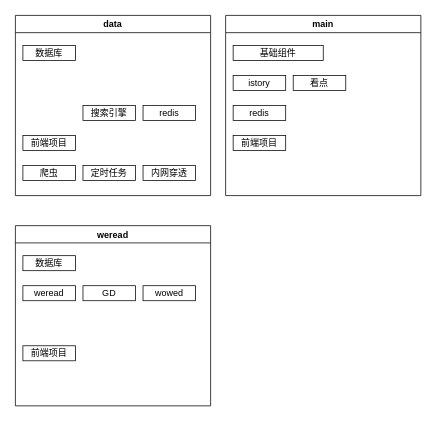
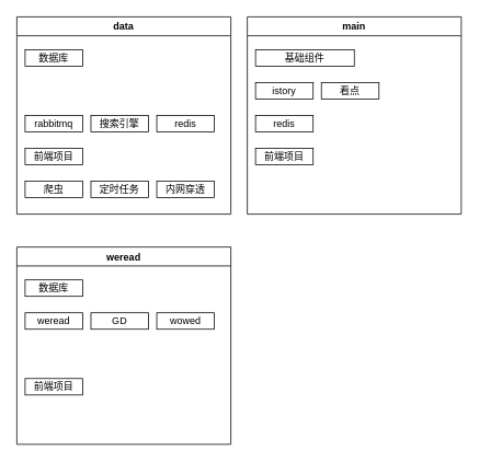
+ <mxCell id="4" value="rabbitmq" style="rounded=0;whiteSpace=wrap;html=1;" vertex="1" parent="2"><mxGeometry x="10" y="120" width="70" height="20" as="geometry" /></mxCell>
